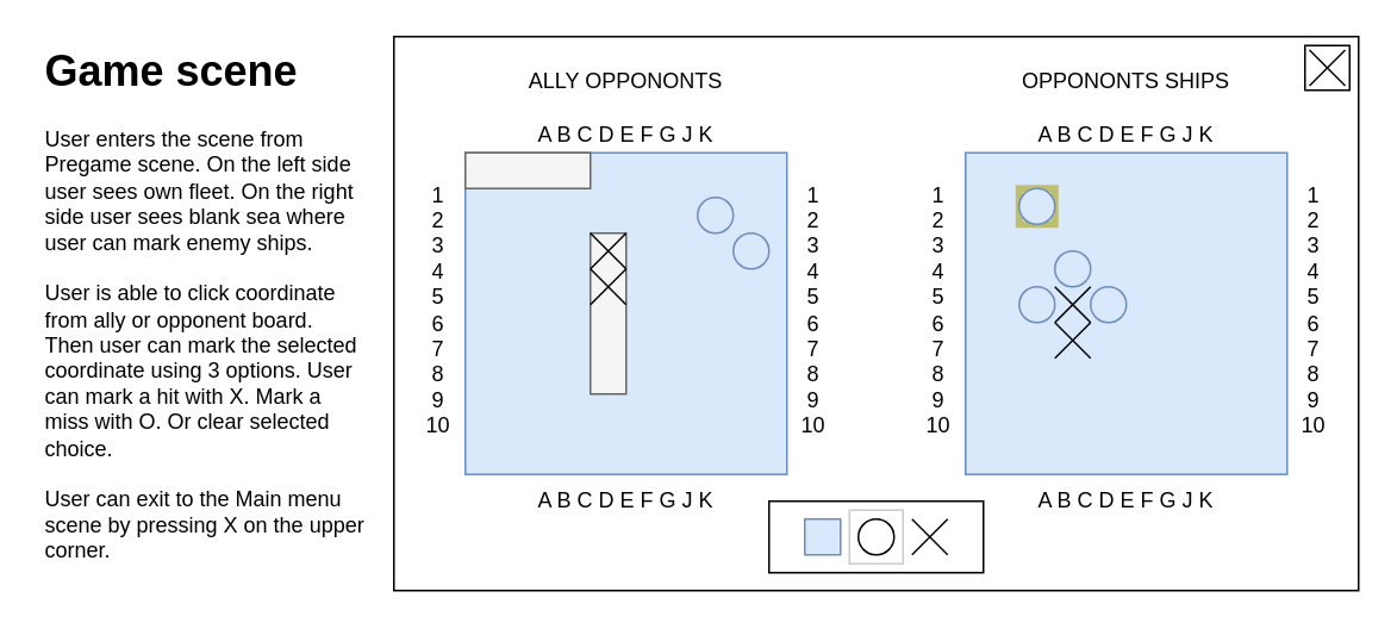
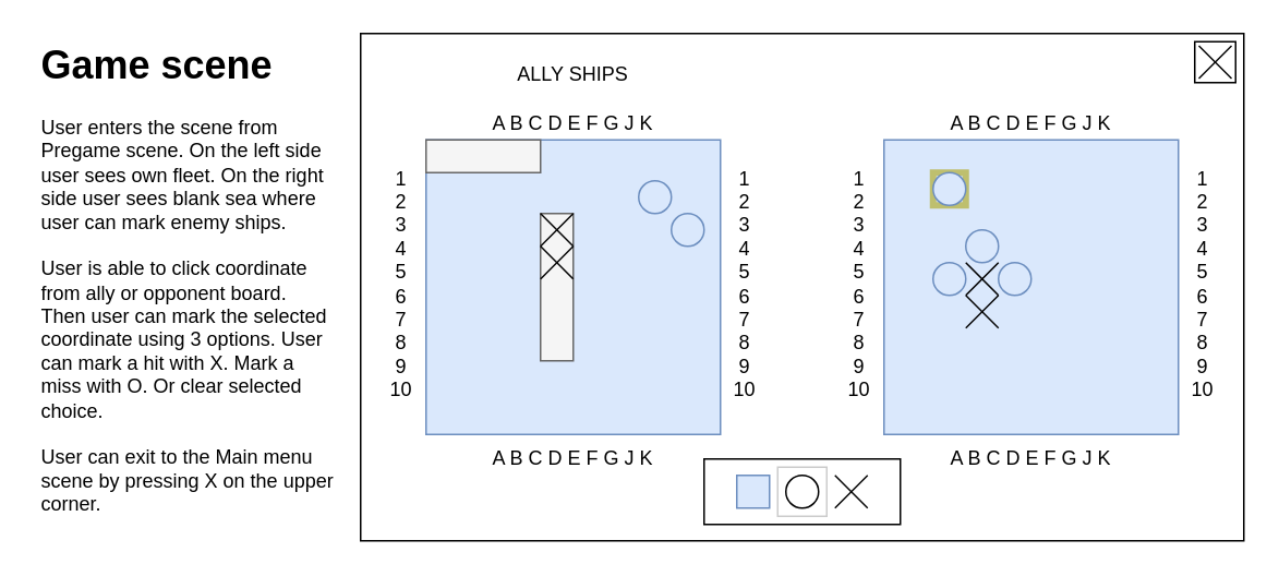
- <mxCell id="6" value="ALLY OPPONONTS" style="text;html=1;strokeColor=none;fillColor=none;align=center;verticalAlign=middle;whiteSpace=wrap;rounded=0;" vertex="1" parent="1"><mxGeometry x="260" y="30" width="180" height="30" as="geometry" /></mxCell>
+ <mxCell id="6" value="ALLY SHIPS" style="text;html=1;strokeColor=none;fillColor=none;align=center;verticalAlign=middle;whiteSpace=wrap;rounded=0;" vertex="1" parent="1"><mxGeometry x="260" y="30" width="180" height="30" as="geometry" /></mxCell>
- <mxCell id="12" value="OPPONONTS SHIPS" style="text;html=1;strokeColor=none;fillColor=none;align=center;verticalAlign=middle;whiteSpace=wrap;rounded=0;" vertex="1" parent="1"><mxGeometry x="540" y="30" width="180" height="30" as="geometry" /></mxCell>
